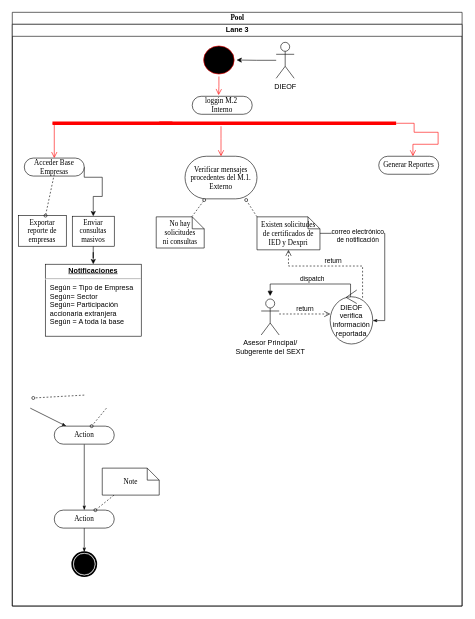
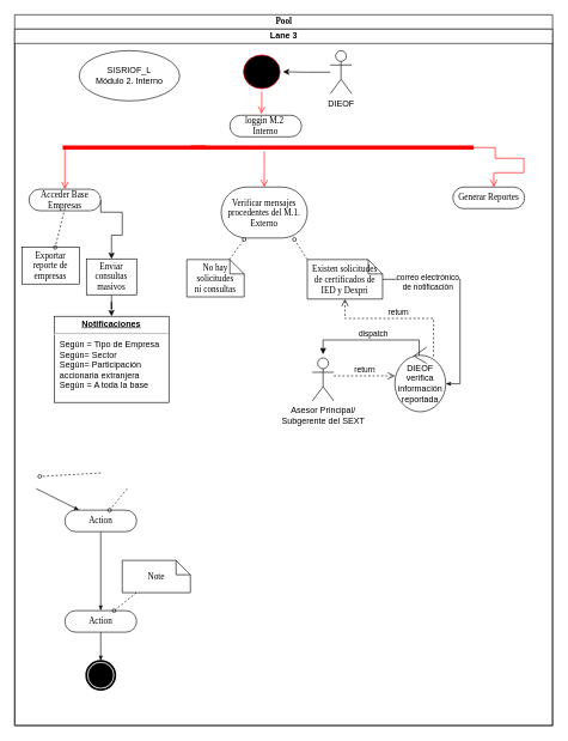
+ <mxCell id="32" value="SISRIOF_L&lt;br&gt;Módulo 2. Interno" style="ellipse;whiteSpace=wrap;html=1;" vertex="1" parent="4"><mxGeometry x="90" y="30" width="140" height="70" as="geometry" /></mxCell>
- <mxCell id="41" value="Exportar&lt;br&gt;reporte de&lt;br&gt;empresas" style="rounded=0;whiteSpace=wrap;html=1;shadow=0;comic=0;labelBackgroundColor=none;strokeWidth=1;fontFamily=Verdana;fontSize=12;align=center;arcSize=50;" vertex="1" parent="4"><mxGeometry x="10" y="319" width="80" height="51" as="geometry" /></mxCell>
+ <mxCell id="41" value="Exportar&lt;br&gt;reporte de&lt;br&gt;empresas" style="rounded=0;whiteSpace=wrap;html=1;shadow=0;comic=0;labelBackgroundColor=none;strokeWidth=1;fontFamily=Verdana;fontSize=12;align=center;arcSize=50;" vertex="1" parent="4"><mxGeometry x="10" y="304" width="80" height="51" as="geometry" /></mxCell>
